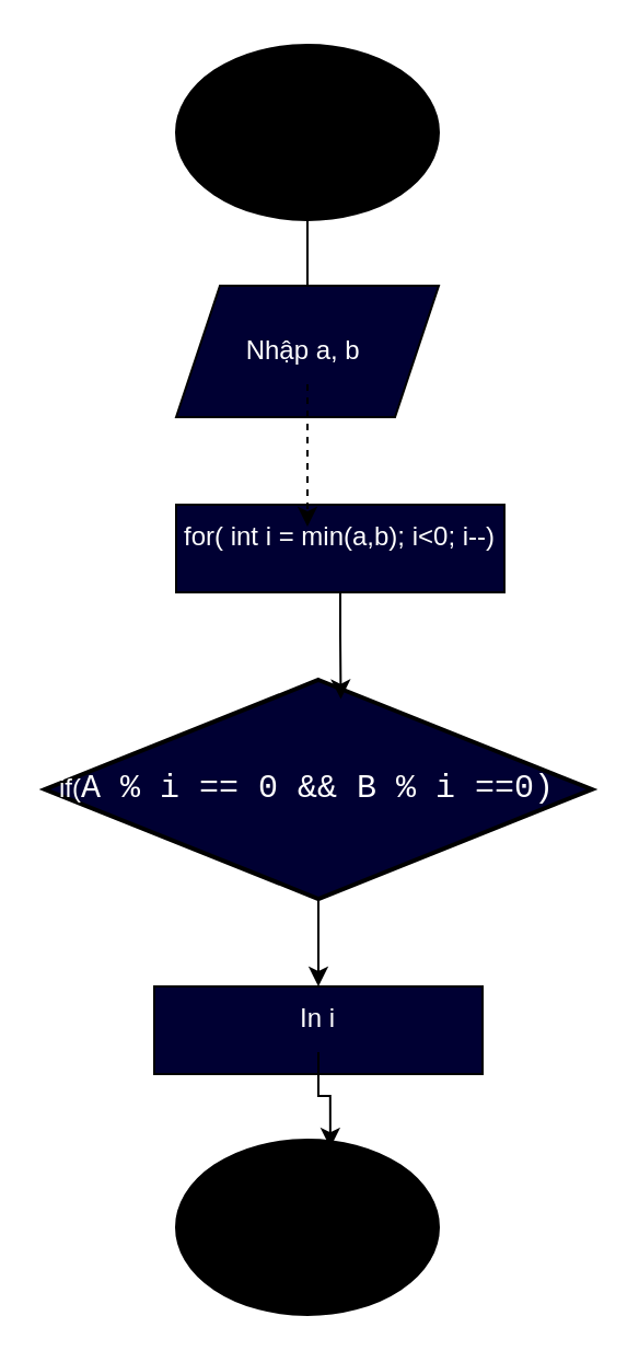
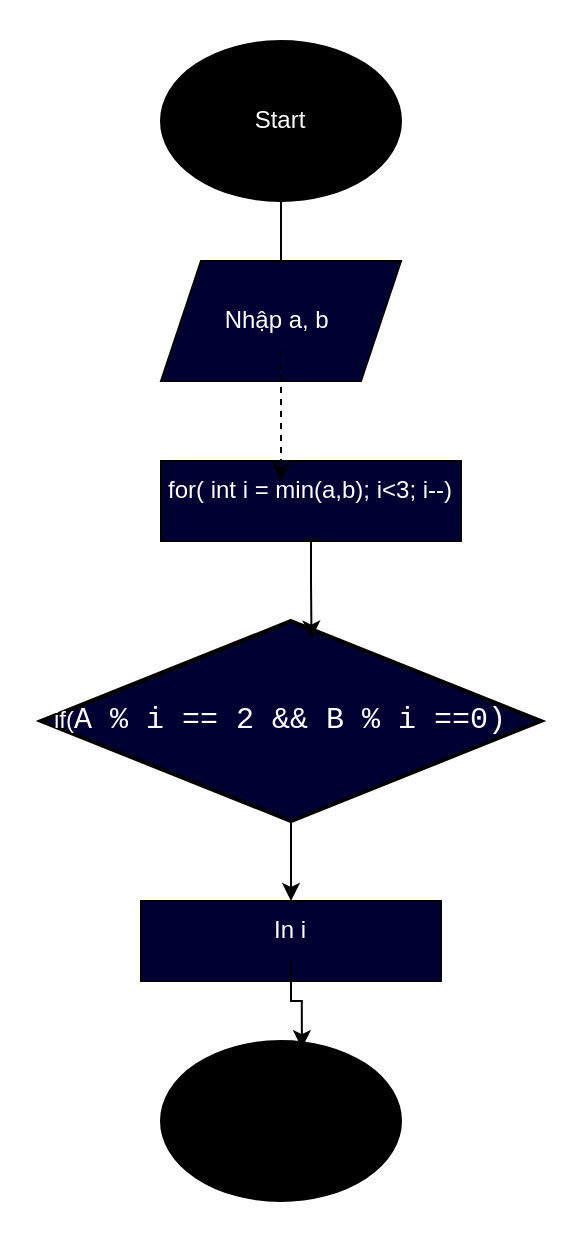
+ <mxCell id="3" value="Start" style="text;strokeColor=none;align=center;fillColor=none;html=1;verticalAlign=middle;whiteSpace=wrap;rounded=0;fontColor=#FFFFFF;" vertex="1" parent="1"><mxGeometry x="110" y="45" width="60" height="30" as="geometry" /></mxCell>
- <mxCell id="8" value="for( int i = min(a,b); i&amp;lt;0; i--)" style="text;strokeColor=none;align=center;fillColor=none;html=1;verticalAlign=middle;whiteSpace=wrap;rounded=0;fontColor=#FFFFFF;" vertex="1" parent="1"><mxGeometry x="80" y="230" width="150" height="30" as="geometry" /></mxCell>
+ <mxCell id="8" value="for( int i = min(a,b); i&amp;lt;3; i--)" style="text;strokeColor=none;align=center;fillColor=none;html=1;verticalAlign=middle;whiteSpace=wrap;rounded=0;fontColor=#FFFFFF;" vertex="1" parent="1"><mxGeometry x="80" y="230" width="150" height="30" as="geometry" /></mxCell>
- <mxCell id="11" value="if(&lt;code style=&quot;font-size: 15px; border-radius: 0px; background: transparent; padding: 0px; text-align: left; white-space: pre; font-family: Consolas, &amp;quot;Bitstream Vera Sans Mono&amp;quot;, &amp;quot;Courier New&amp;quot;, Courier, monospace !important; border: 0px !important; inset: auto !important; float: none !important; height: auto !important; line-height: 1.4em !important; margin: 0px !important; outline: 0px !important; overflow: visible !important; position: static !important; vertical-align: baseline !important; width: auto !important; box-sizing: content-box !important; min-height: auto !important;&quot; class=&quot;cpp plain&quot;&gt;A % i == 0 &amp;amp;&amp;amp; B % i ==0)&lt;/code&gt;" style="text;strokeColor=none;align=center;fillColor=none;html=1;verticalAlign=middle;whiteSpace=wrap;rounded=0;fontColor=#FFFFFF;" vertex="1" parent="1"><mxGeometry x="90" y="345" width="100" height="30" as="geometry" /></mxCell>
+ <mxCell id="11" value="if(&lt;code style=&quot;font-size: 15px; border-radius: 0px; background: transparent; padding: 0px; text-align: left; white-space: pre; font-family: Consolas, &amp;quot;Bitstream Vera Sans Mono&amp;quot;, &amp;quot;Courier New&amp;quot;, Courier, monospace !important; border: 0px !important; inset: auto !important; float: none !important; height: auto !important; line-height: 1.4em !important; margin: 0px !important; outline: 0px !important; overflow: visible !important; position: static !important; vertical-align: baseline !important; width: auto !important; box-sizing: content-box !important; min-height: auto !important;&quot; class=&quot;cpp plain&quot;&gt;A % i == 2 &amp;amp;&amp;amp; B % i ==0)&lt;/code&gt;" style="text;strokeColor=none;align=center;fillColor=none;html=1;verticalAlign=middle;whiteSpace=wrap;rounded=0;fontColor=#FFFFFF;" vertex="1" parent="1"><mxGeometry x="90" y="345" width="100" height="30" as="geometry" /></mxCell>
